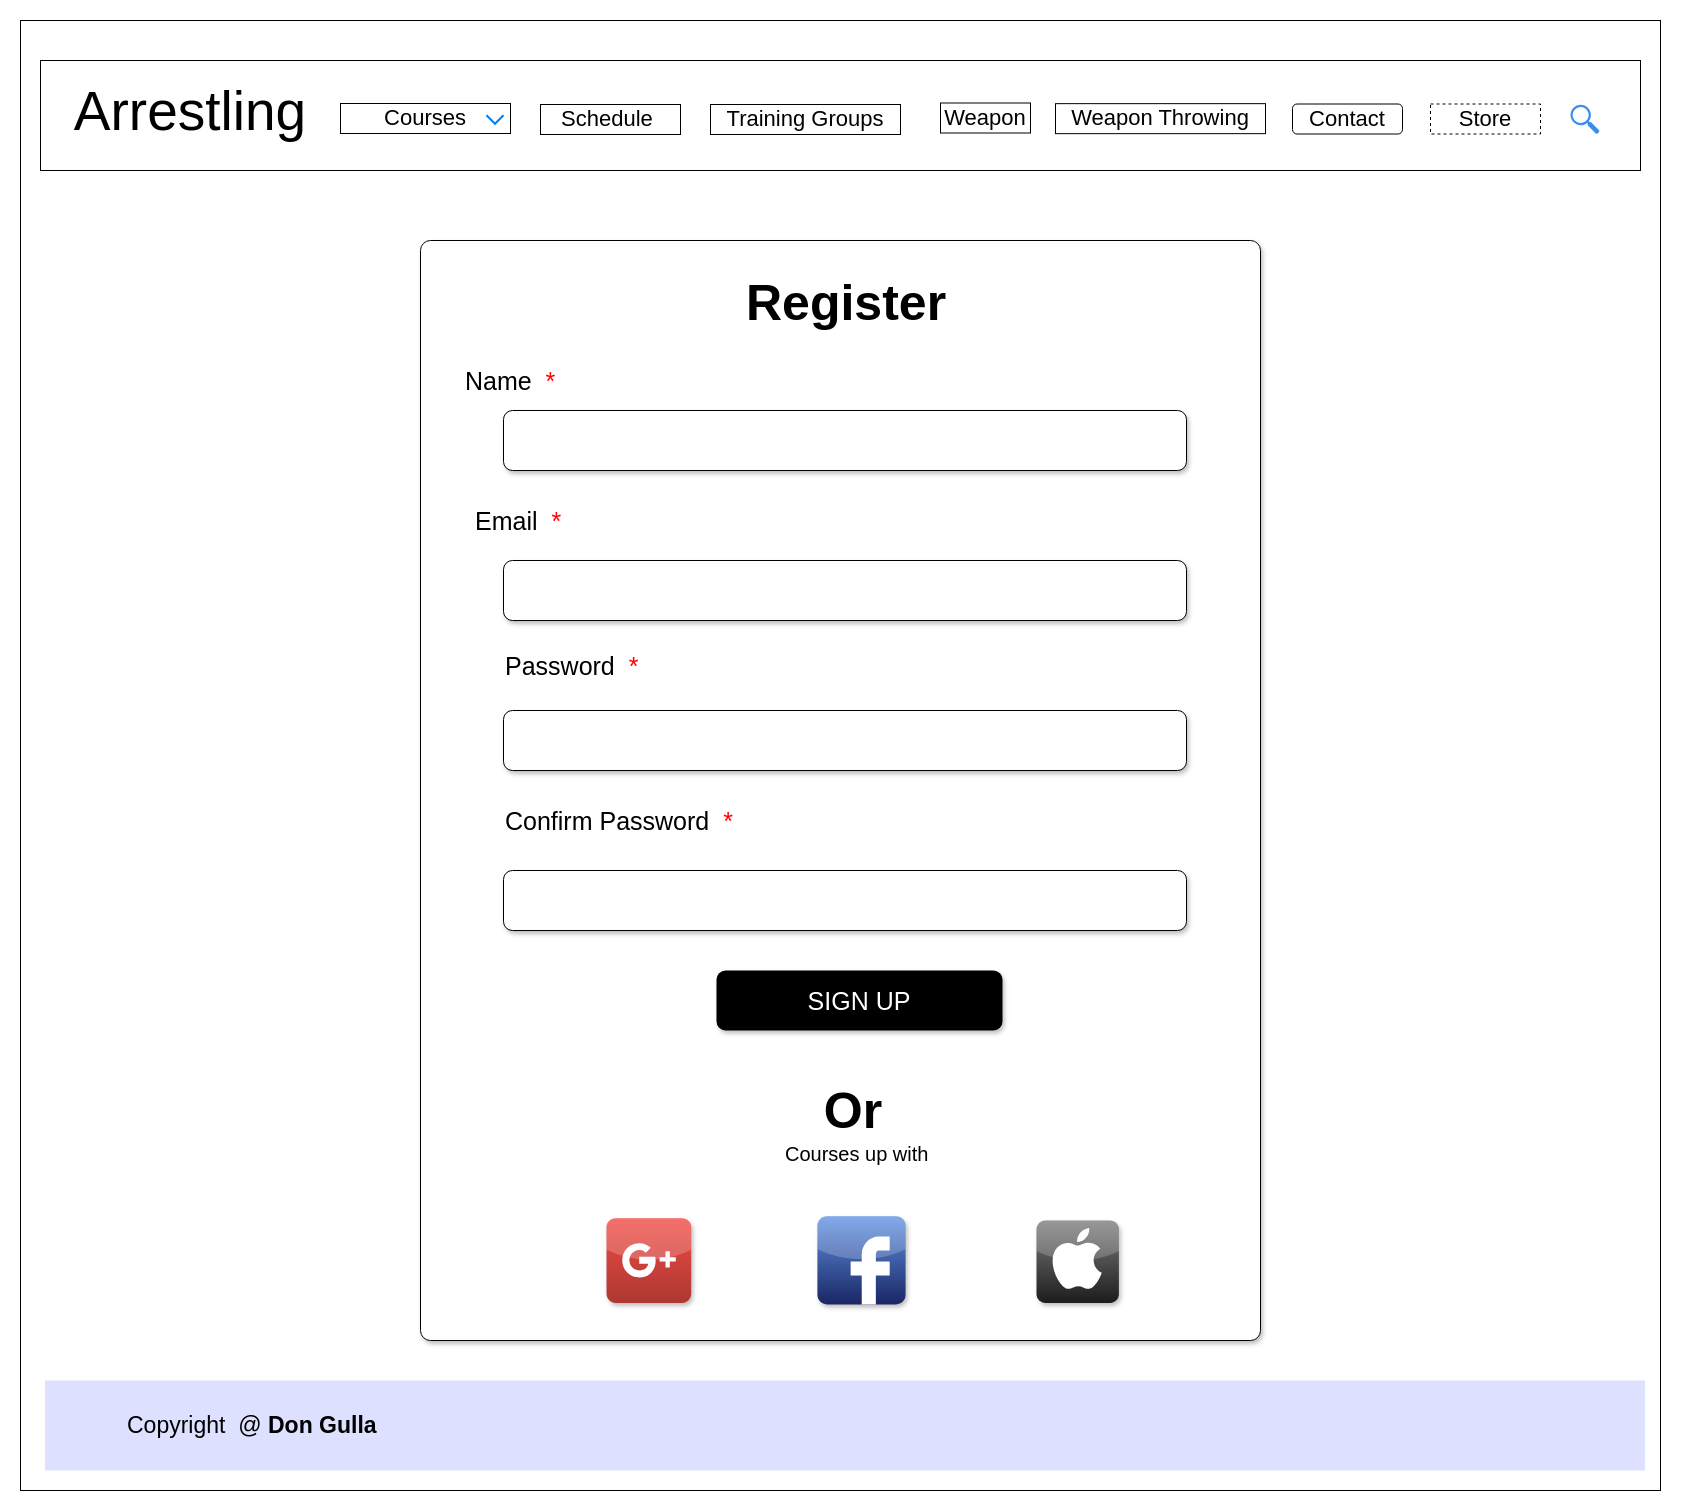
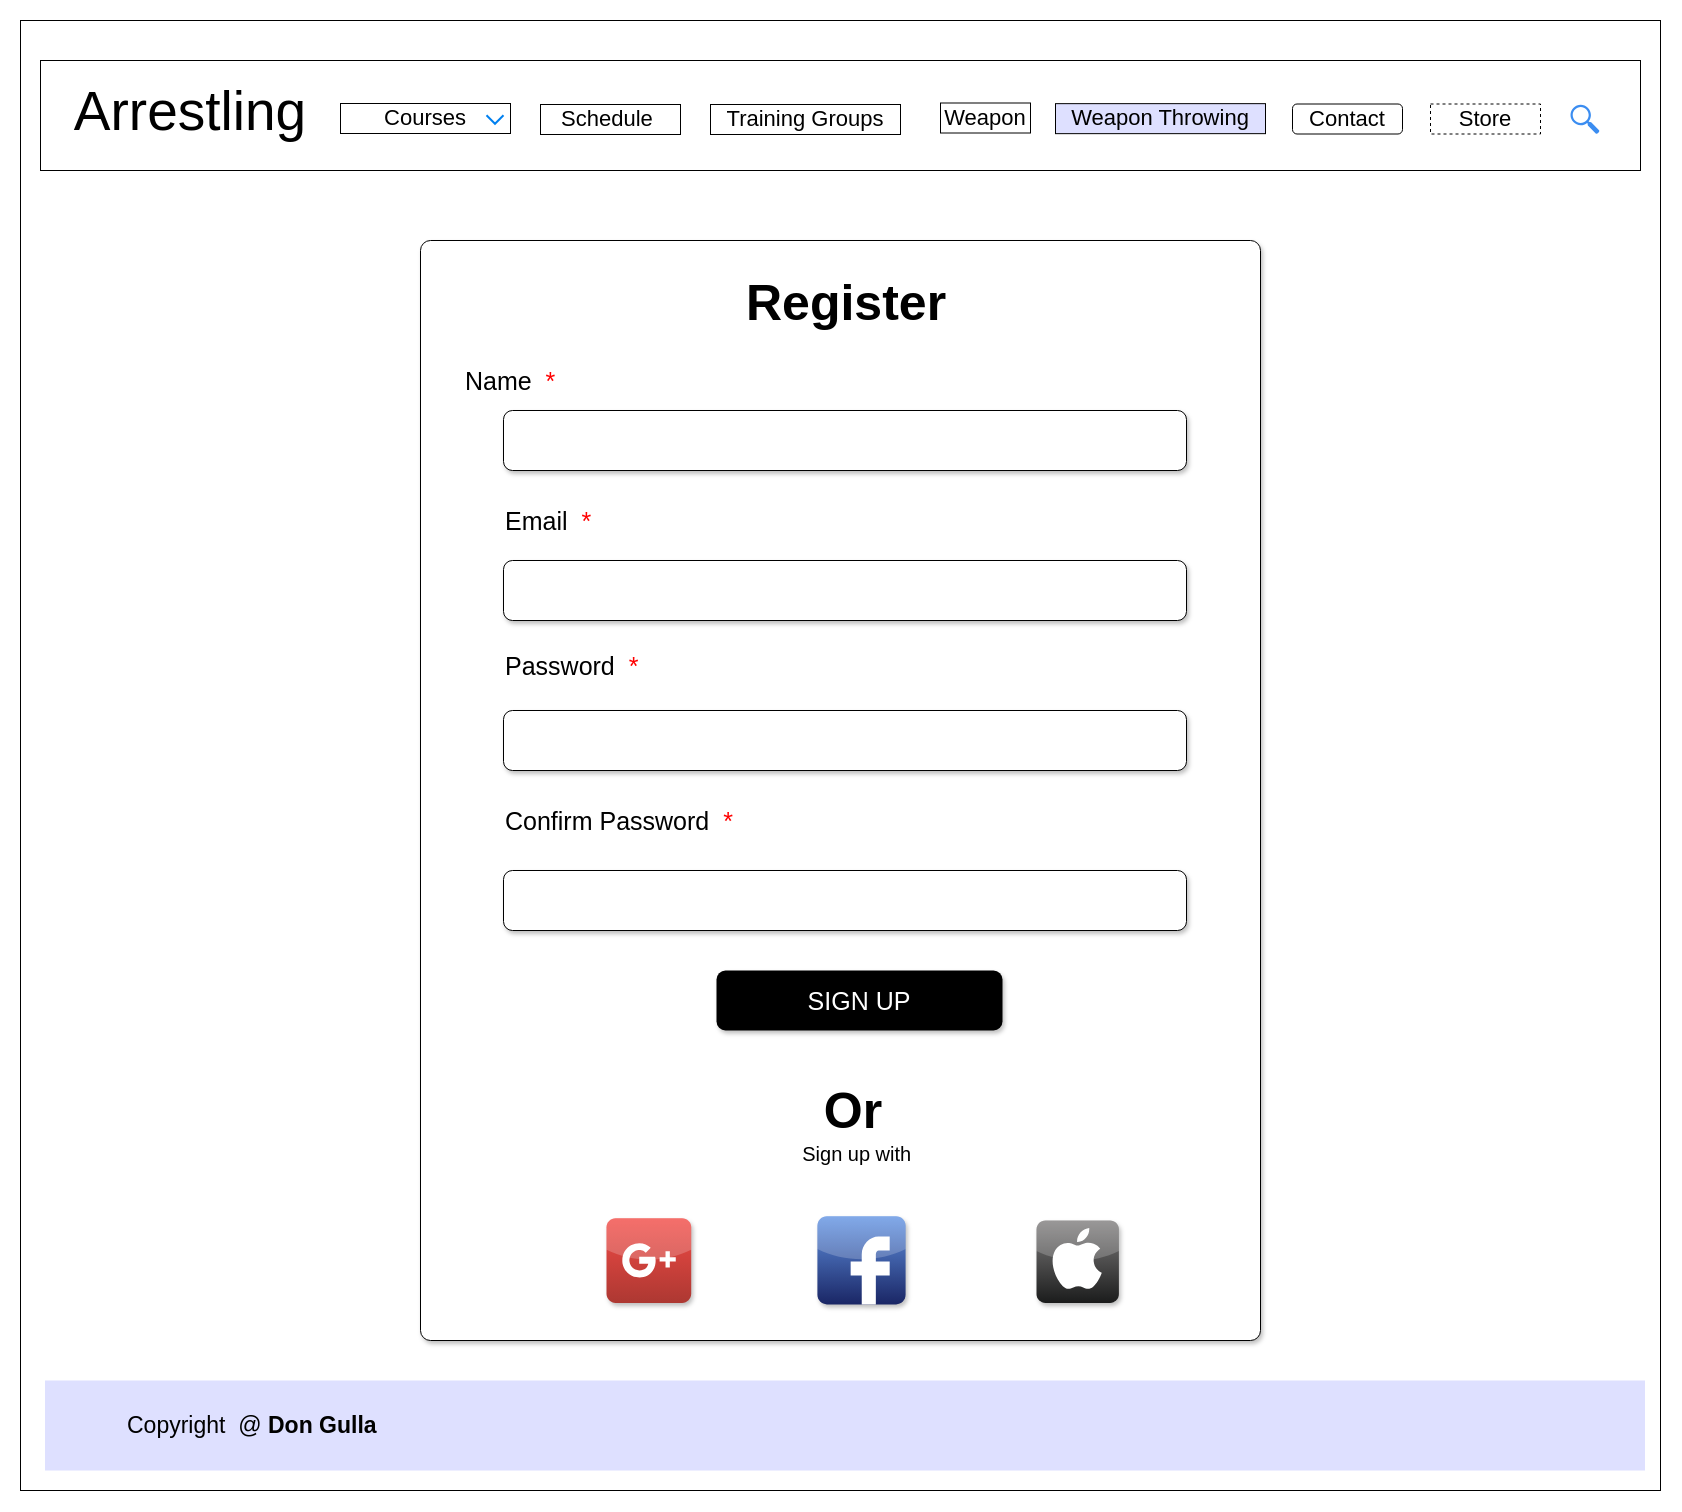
- <mxCell id="13" value="&lt;span style=&quot;font-size: 22px&quot;&gt;Weapon Throwing&lt;/span&gt;" style="rounded=0;whiteSpace=wrap;html=1;strokeColor=#000000;fillColor=#ffffff;fontSize=14;align=center;" parent="1" vertex="1"><mxGeometry x="1055" y="103.15" width="210" height="30" as="geometry" /></mxCell>
+ <mxCell id="13" value="&lt;span style=&quot;font-size: 22px&quot;&gt;Weapon Throwing&lt;/span&gt;" style="rounded=0;whiteSpace=wrap;html=1;strokeColor=#000000;fillColor=#dee0ff;fontSize=14;align=center;" parent="1" vertex="1"><mxGeometry x="1055" y="103.15" width="210" height="30" as="geometry" /></mxCell>
- <mxCell id="20" value="&lt;font style=&quot;font-size: 25px&quot;&gt;Email&amp;nbsp; &lt;font color=&quot;#ff0000&quot;&gt;*&lt;/font&gt;&lt;/font&gt;" style="text;html=1;strokeColor=none;fillColor=none;align=left;verticalAlign=middle;whiteSpace=wrap;rounded=0;shadow=1;glass=0;sketch=0;fontSize=14;" parent="1" vertex="1"><mxGeometry x="473" y="500" width="110" height="40" as="geometry" /></mxCell>
+ <mxCell id="20" value="&lt;font style=&quot;font-size: 25px&quot;&gt;Email&amp;nbsp; &lt;font color=&quot;#ff0000&quot;&gt;*&lt;/font&gt;&lt;/font&gt;" style="text;html=1;strokeColor=none;fillColor=none;align=left;verticalAlign=middle;whiteSpace=wrap;rounded=0;shadow=1;glass=0;sketch=0;fontSize=14;" parent="1" vertex="1"><mxGeometry x="503" y="500" width="110" height="40" as="geometry" /></mxCell>
- <mxCell id="27" value="&lt;font style=&quot;font-size: 20px&quot;&gt;Courses up with&amp;nbsp;&lt;/font&gt;" style="text;html=1;strokeColor=none;fillColor=none;align=center;verticalAlign=middle;whiteSpace=wrap;rounded=0;shadow=1;glass=0;sketch=0;fontSize=14;" parent="1" vertex="1"><mxGeometry x="760.5" y="1138" width="197" height="30" as="geometry" /></mxCell>
+ <mxCell id="27" value="&lt;font style=&quot;font-size: 20px&quot;&gt;Sign up with&amp;nbsp;&lt;/font&gt;" style="text;html=1;strokeColor=none;fillColor=none;align=center;verticalAlign=middle;whiteSpace=wrap;rounded=0;shadow=1;glass=0;sketch=0;fontSize=14;" parent="1" vertex="1"><mxGeometry x="760.5" y="1138" width="197" height="30" as="geometry" /></mxCell>
